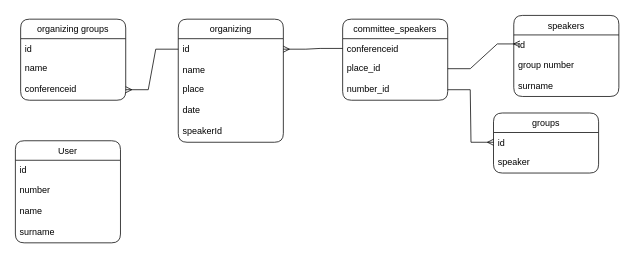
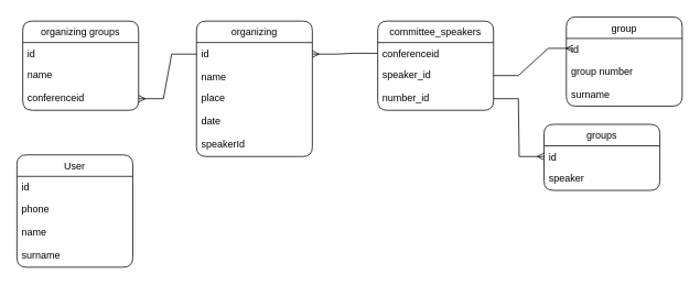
- <mxCell id="17" value="speakers" style="swimlane;fontStyle=0;childLayout=stackLayout;horizontal=1;startSize=26;fillColor=none;horizontalStack=0;resizeParent=1;resizeParentMax=0;resizeLast=0;collapsible=1;marginBottom=0;verticalAlign=middle;rounded=1;" parent="1" vertex="1"><mxGeometry x="684" y="20" width="140" height="108" as="geometry" /></mxCell>
+ <mxCell id="17" value="group" style="swimlane;fontStyle=0;childLayout=stackLayout;horizontal=1;startSize=26;fillColor=none;horizontalStack=0;resizeParent=1;resizeParentMax=0;resizeLast=0;collapsible=1;marginBottom=0;verticalAlign=middle;rounded=1;" parent="1" vertex="1"><mxGeometry x="684" y="20" width="140" height="108" as="geometry" /></mxCell>
- <mxCell id="24" value="place_id" style="text;strokeColor=none;fillColor=none;align=left;verticalAlign=top;spacingLeft=4;spacingRight=4;overflow=hidden;rotatable=0;points=[[0,0.5],[1,0.5]];portConstraint=eastwest;" parent="22" vertex="1"><mxGeometry y="52" width="140" height="28" as="geometry" /></mxCell>
+ <mxCell id="24" value="speaker_id" style="text;strokeColor=none;fillColor=none;align=left;verticalAlign=top;spacingLeft=4;spacingRight=4;overflow=hidden;rotatable=0;points=[[0,0.5],[1,0.5]];portConstraint=eastwest;" parent="22" vertex="1"><mxGeometry y="52" width="140" height="28" as="geometry" /></mxCell>
- <mxCell id="4" value="number" style="text;strokeColor=none;fillColor=none;align=left;verticalAlign=top;spacingLeft=4;spacingRight=4;overflow=hidden;rotatable=0;points=[[0,0.5],[1,0.5]];portConstraint=eastwest;" parent="2" vertex="1"><mxGeometry y="52" width="140" height="28" as="geometry" /></mxCell>
+ <mxCell id="4" value="phone" style="text;strokeColor=none;fillColor=none;align=left;verticalAlign=top;spacingLeft=4;spacingRight=4;overflow=hidden;rotatable=0;points=[[0,0.5],[1,0.5]];portConstraint=eastwest;" parent="2" vertex="1"><mxGeometry y="52" width="140" height="28" as="geometry" /></mxCell>
